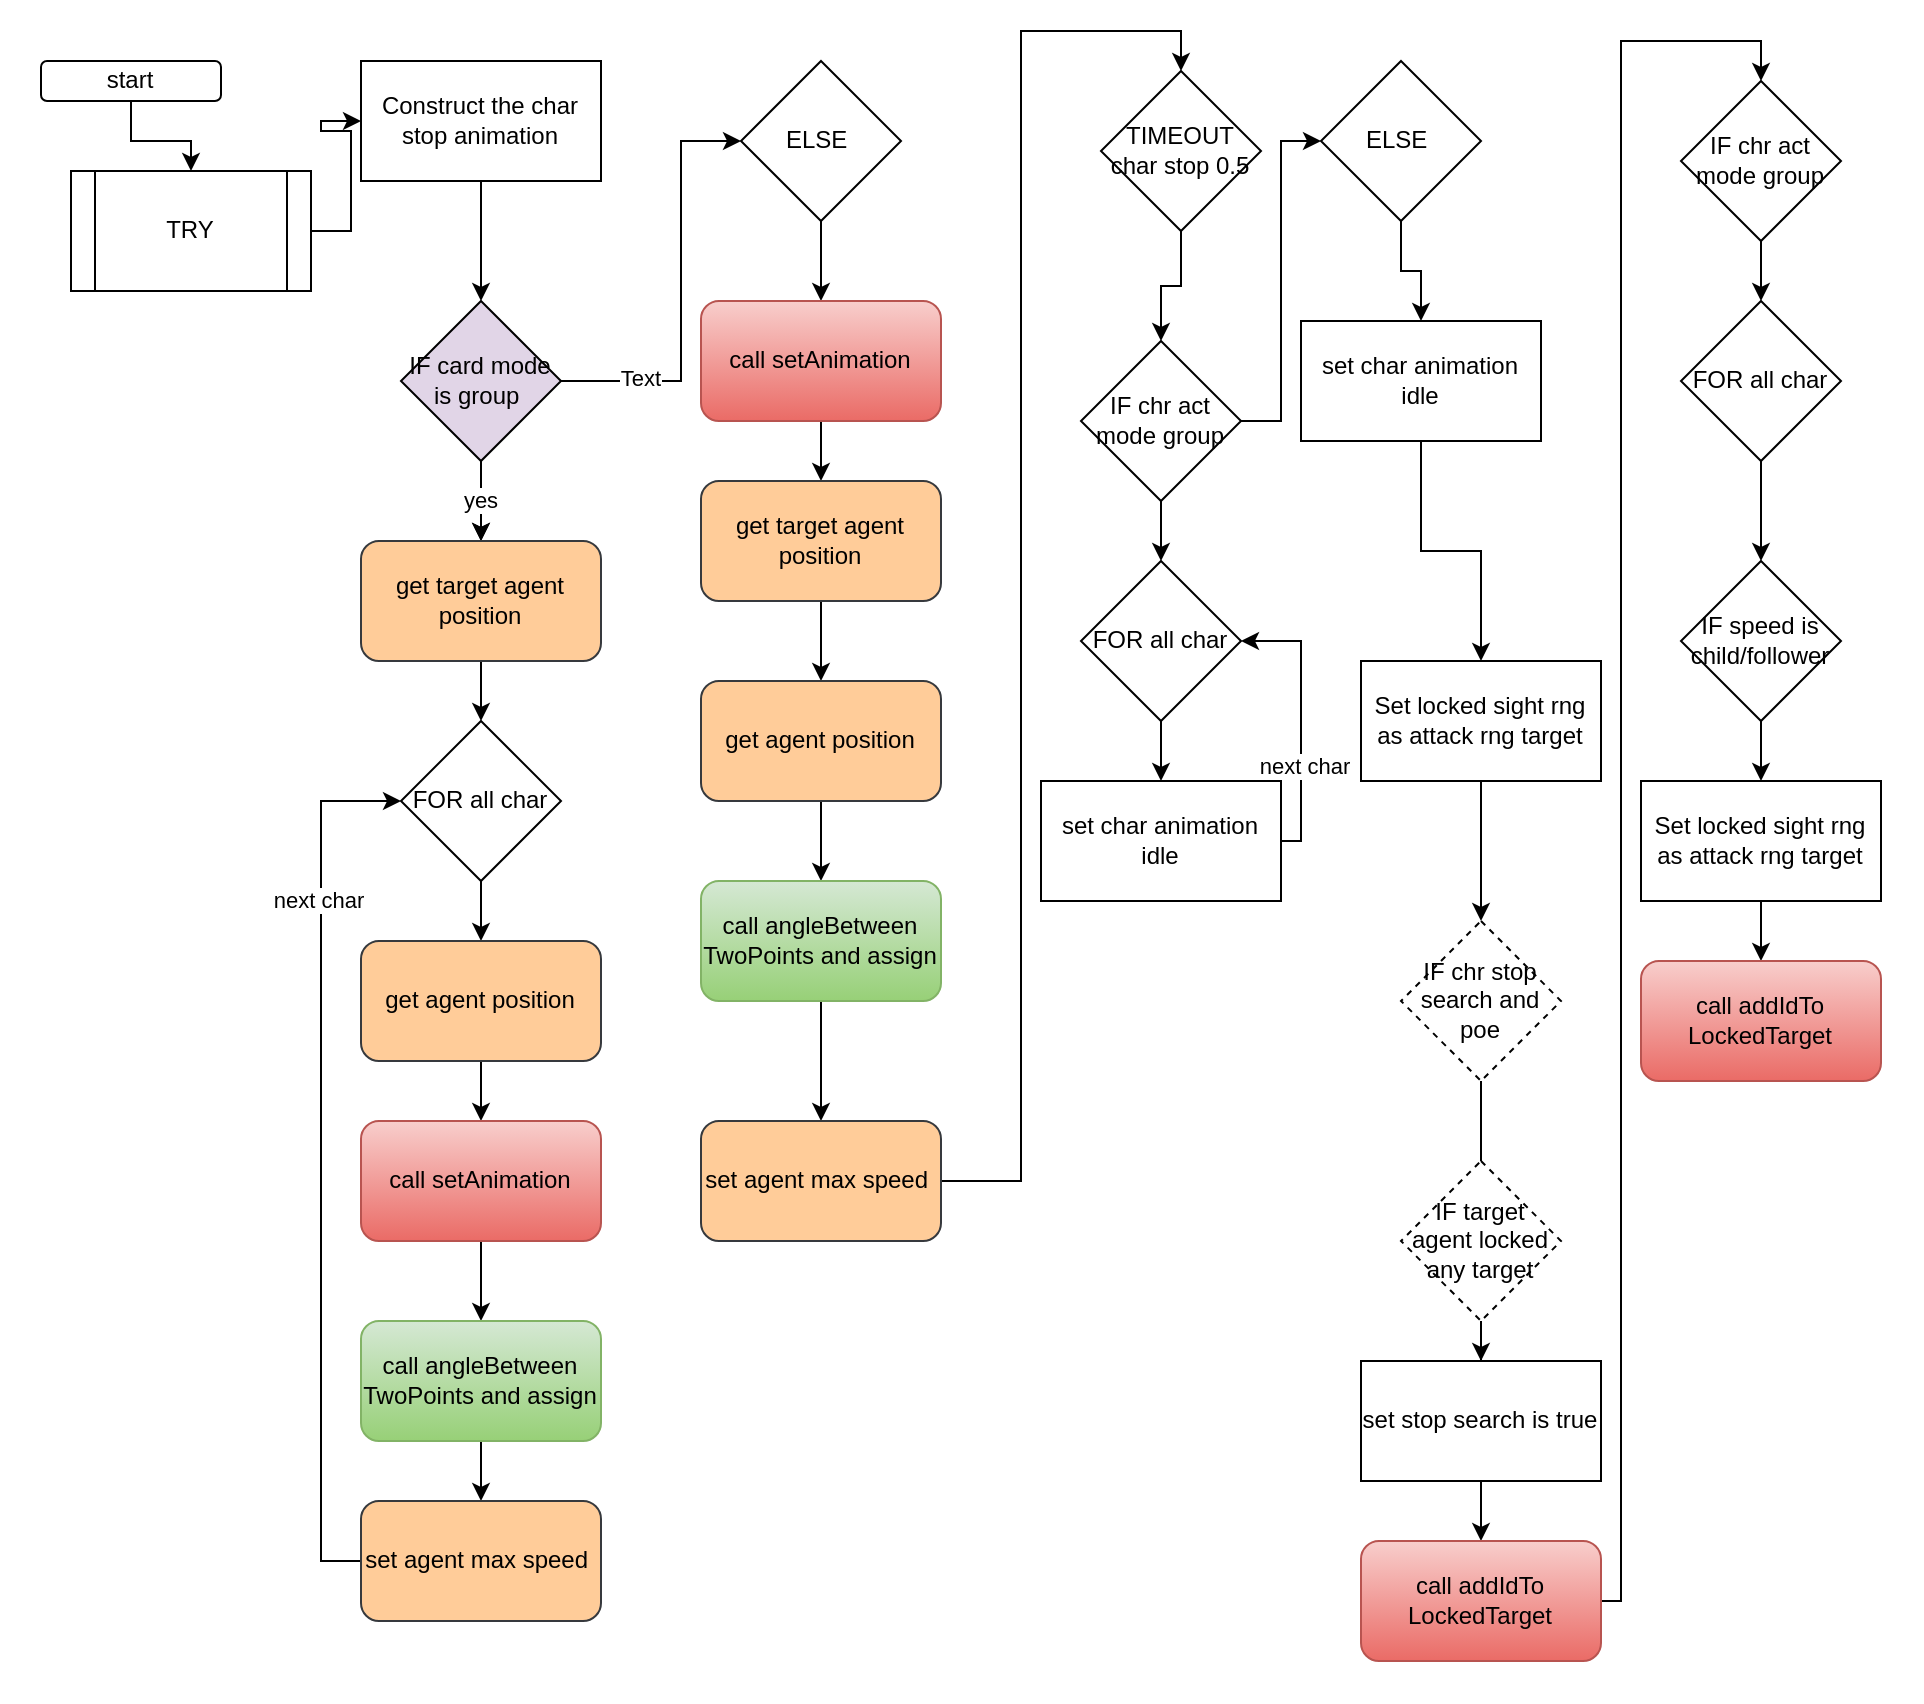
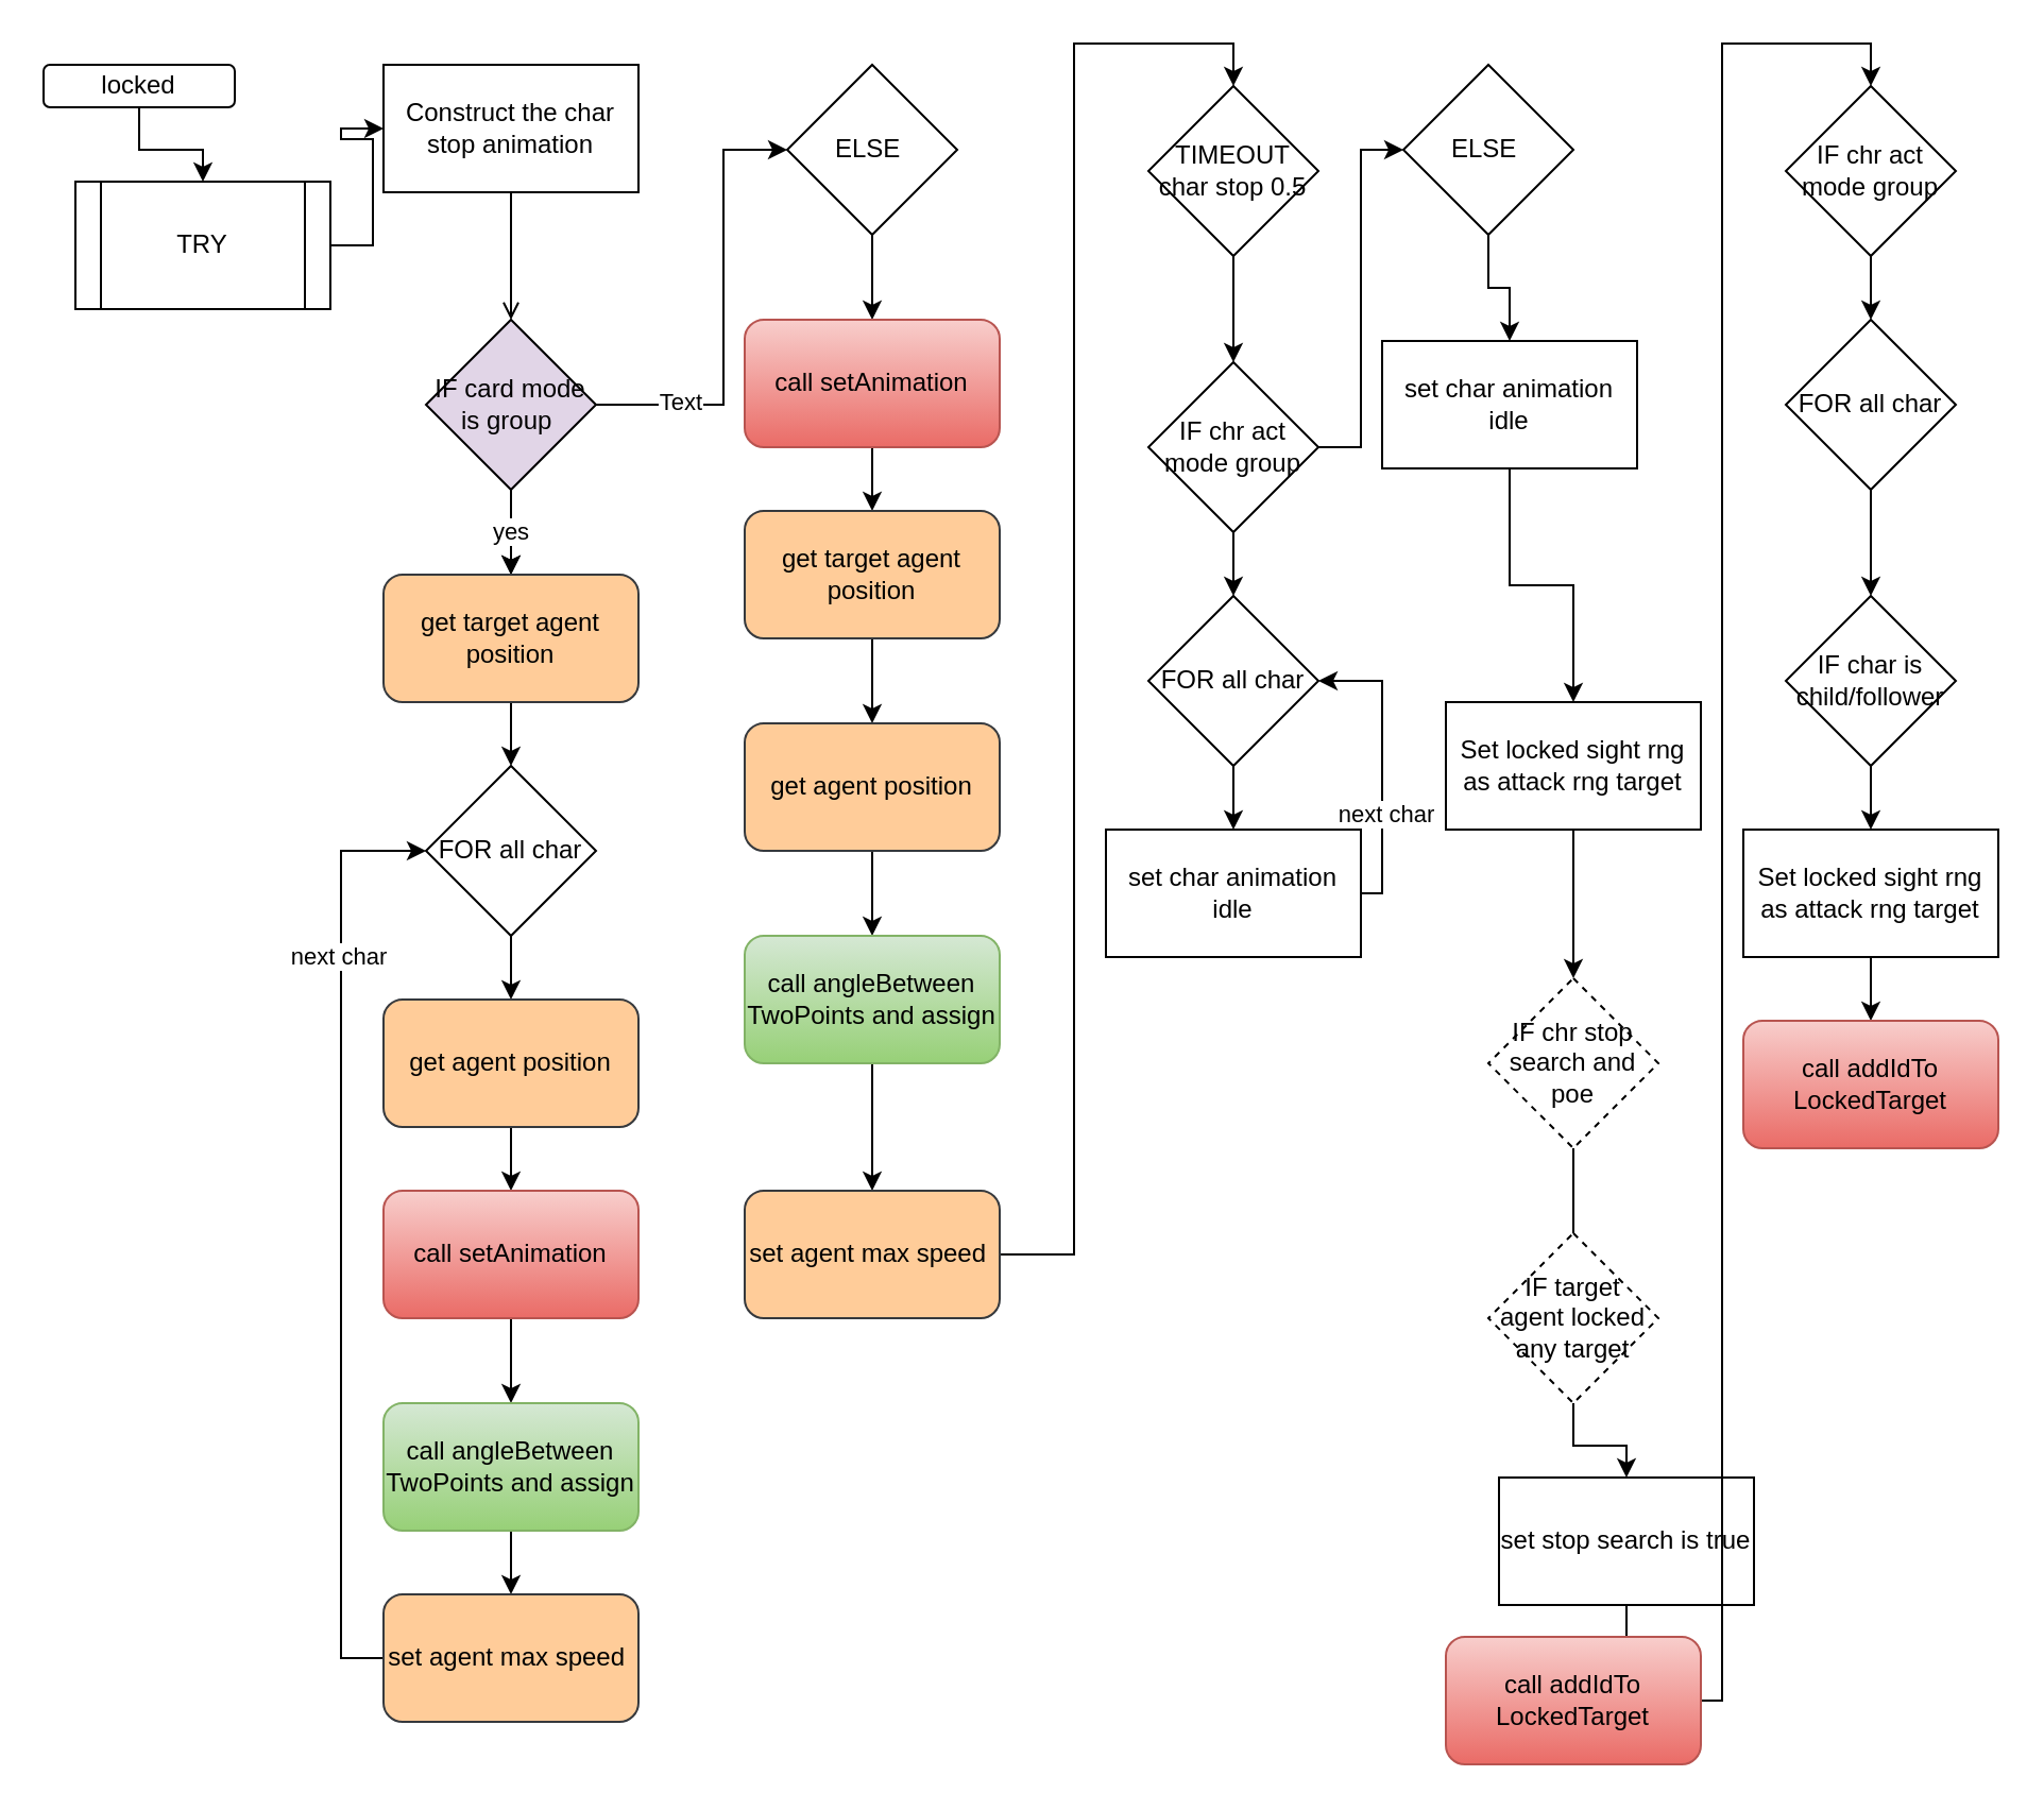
- <mxCell id="3" value="start" style="rounded=1;whiteSpace=wrap;html=1;" vertex="1" parent="1"><mxGeometry x="20" y="30" width="90" height="20" as="geometry" /></mxCell>
+ <mxCell id="3" value="locked" style="rounded=1;whiteSpace=wrap;html=1;" vertex="1" parent="1"><mxGeometry x="20" y="30" width="90" height="20" as="geometry" /></mxCell>
- <mxCell id="39" value="TIMEOUT char stop 0.5" style="rhombus;whiteSpace=wrap;html=1;" vertex="1" parent="1"><mxGeometry x="550" y="35" width="80" height="80" as="geometry" /></mxCell>
+ <mxCell id="39" value="TIMEOUT char stop 0.5" style="rhombus;whiteSpace=wrap;html=1;" vertex="1" parent="1"><mxGeometry x="540" y="40" width="80" height="80" as="geometry" /></mxCell>
- <mxCell id="6" value="" style="edgeStyle=orthogonalEdgeStyle;rounded=0;orthogonalLoop=1;jettySize=auto;html=1;" edge="1" parent="1" source="7" target="12"><mxGeometry relative="1" as="geometry" /></mxCell>
+ <mxCell id="6" value="" style="edgeStyle=orthogonalEdgeStyle;rounded=0;orthogonalLoop=1;jettySize=auto;html=1;endArrow=open;" edge="1" parent="1" source="7" target="12"><mxGeometry relative="1" as="geometry" /></mxCell>
- <mxCell id="67" value="IF speed is child/follower" style="rhombus;whiteSpace=wrap;html=1;" vertex="1" parent="1"><mxGeometry x="840" y="280" width="80" height="80" as="geometry" /></mxCell>
+ <mxCell id="67" value="IF char is child/follower" style="rhombus;whiteSpace=wrap;html=1;" vertex="1" parent="1"><mxGeometry x="840" y="280" width="80" height="80" as="geometry" /></mxCell>
- <mxCell id="59" value="set stop search is true" style="whiteSpace=wrap;html=1;rounded=0;" vertex="1" parent="1"><mxGeometry x="680" y="680" width="120" height="60" as="geometry" /></mxCell>
+ <mxCell id="59" value="set stop search is true" style="whiteSpace=wrap;html=1;rounded=0;" vertex="1" parent="1"><mxGeometry x="705" y="695" width="120" height="60" as="geometry" /></mxCell>
